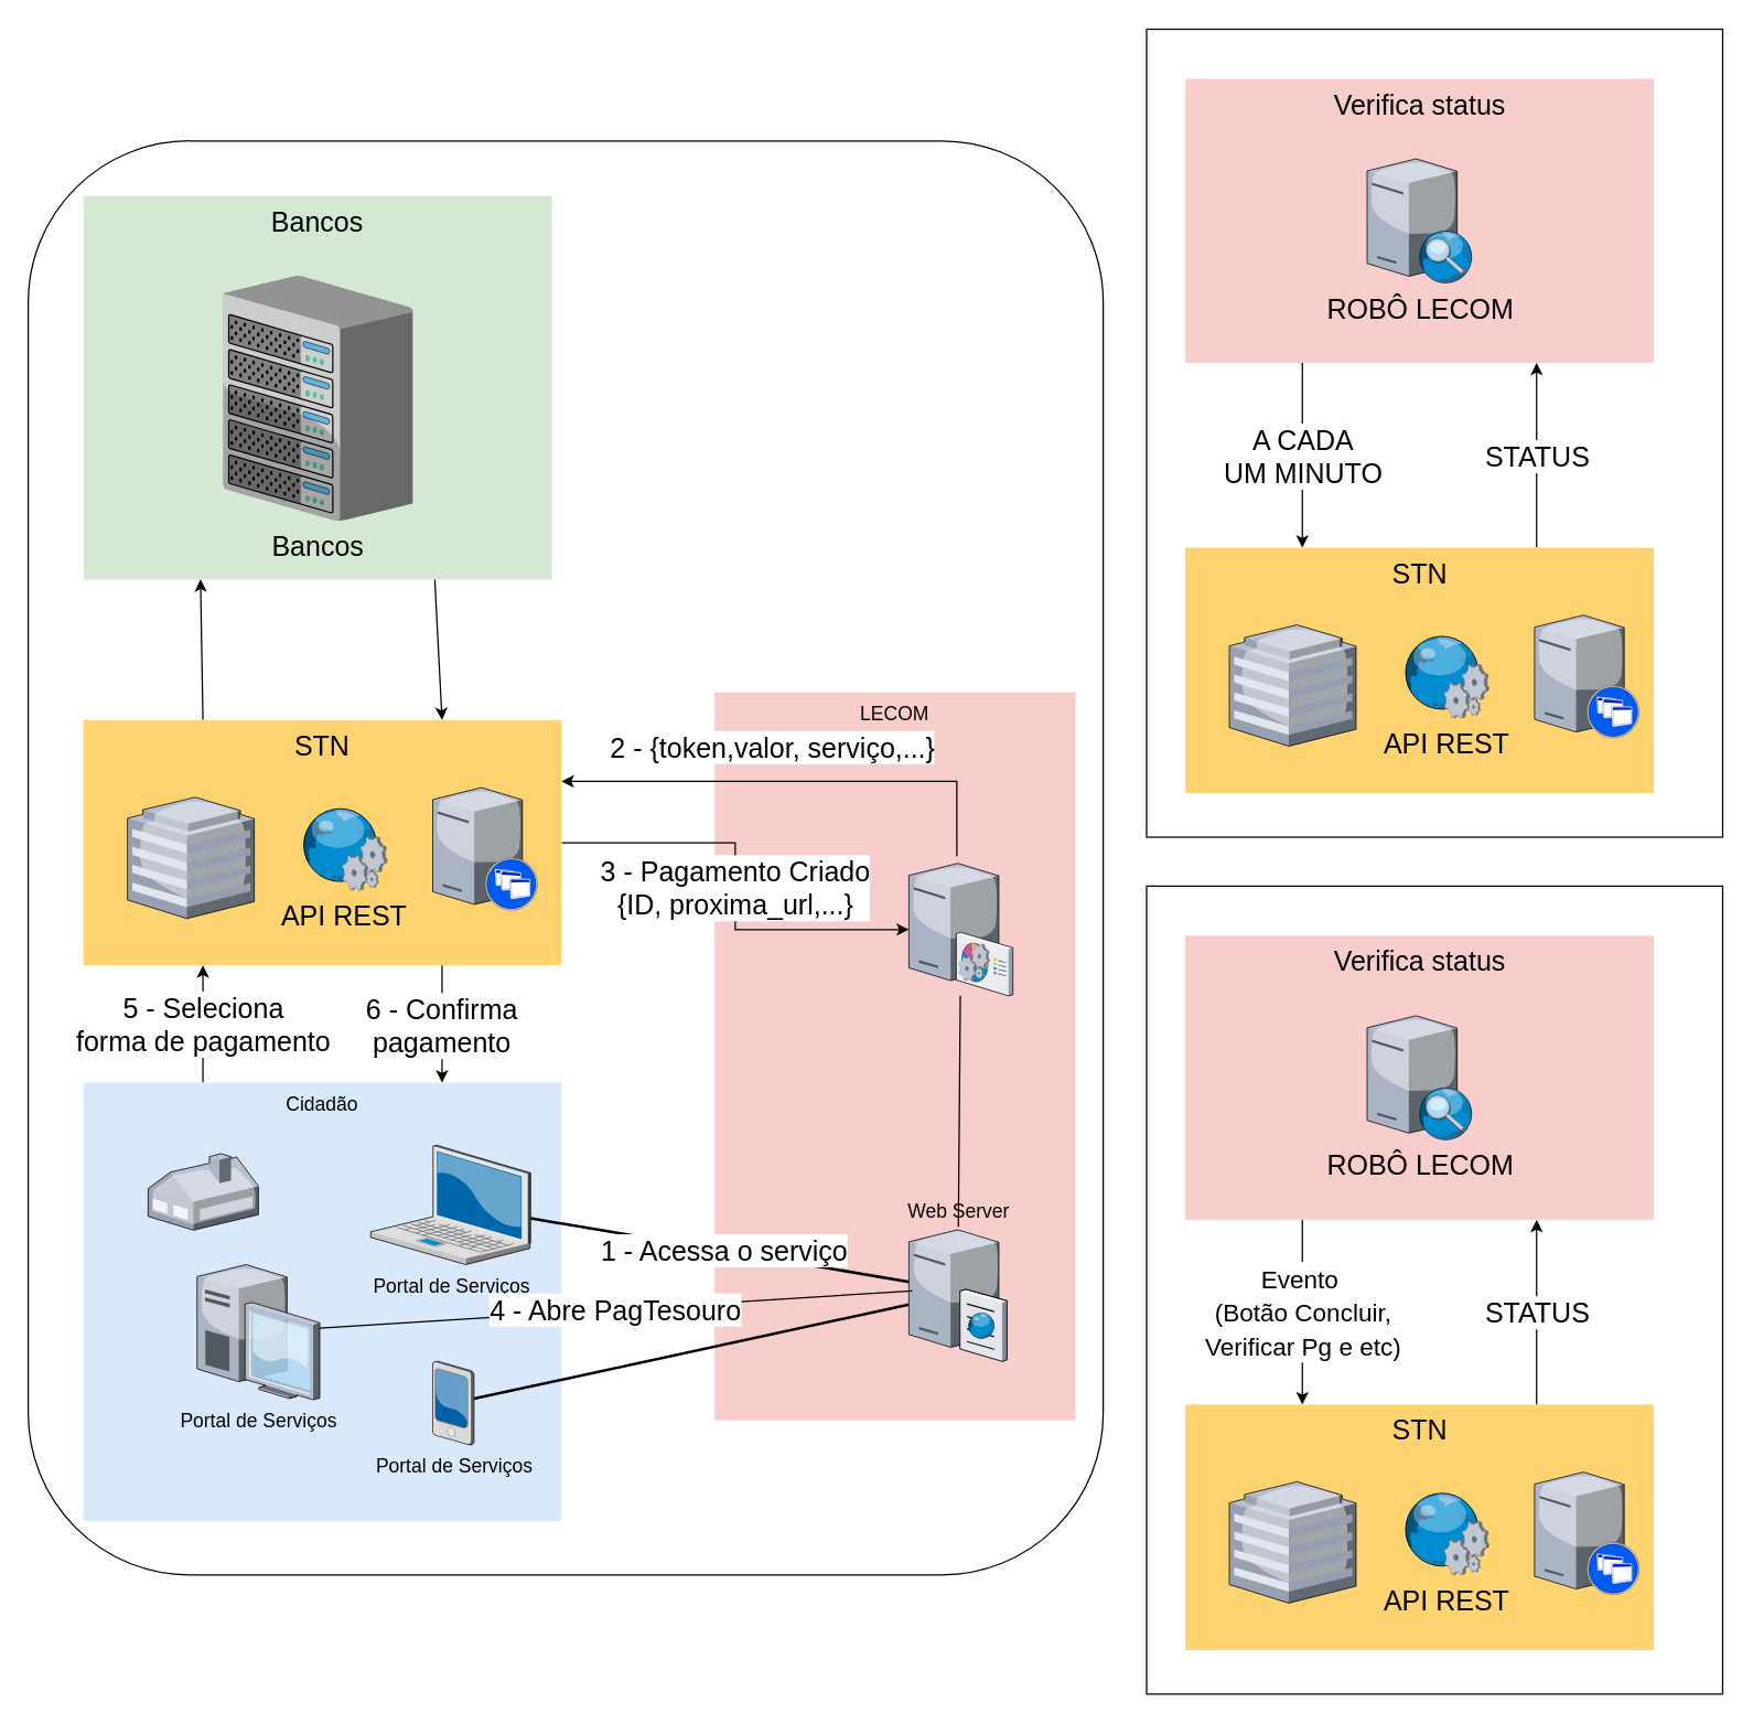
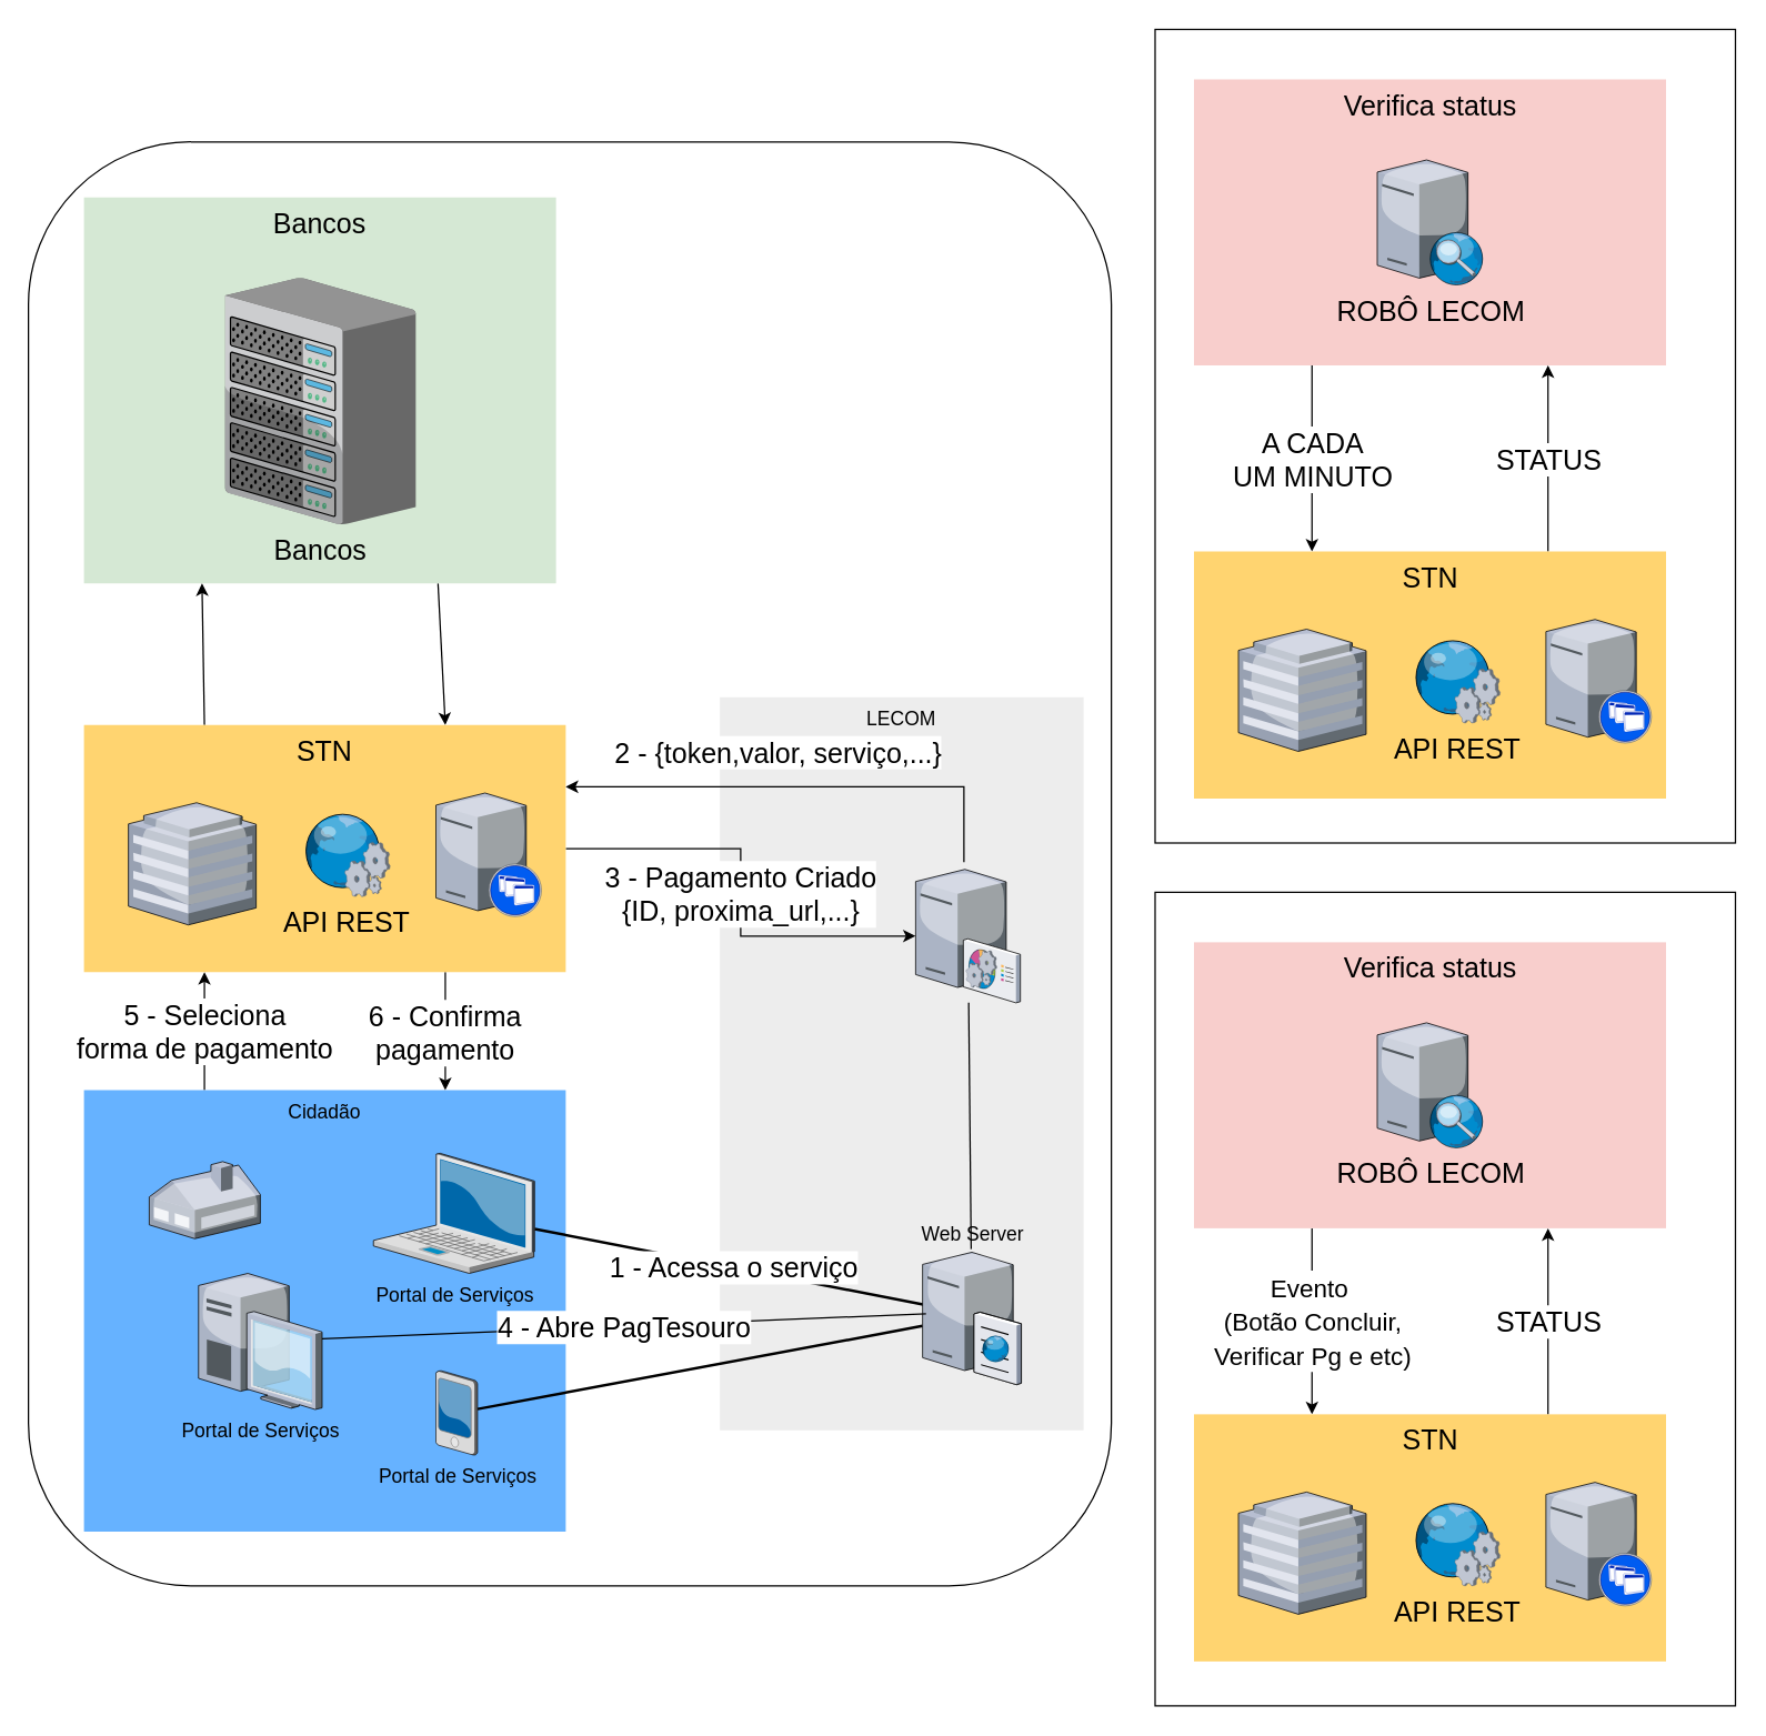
- <mxCell id="8" value="&lt;div&gt;LECOM&lt;/div&gt;&lt;div&gt;&lt;br&gt;&lt;/div&gt;" style="whiteSpace=wrap;html=1;fillColor=#f8cecc;fontSize=14;strokeColor=none;verticalAlign=top;" parent="1" vertex="1"><mxGeometry x="518" y="501.5" width="262" height="528" as="geometry" /></mxCell>
+ <mxCell id="8" value="&lt;div&gt;LECOM&lt;/div&gt;&lt;div&gt;&lt;br&gt;&lt;/div&gt;" style="whiteSpace=wrap;html=1;fillColor=#EDEDED;fontSize=14;strokeColor=none;verticalAlign=top;" parent="1" vertex="1"><mxGeometry x="518" y="501.5" width="262" height="528" as="geometry" /></mxCell>
- <mxCell id="24" value="Web Server" style="verticalLabelPosition=top;aspect=fixed;html=1;verticalAlign=bottom;strokeColor=none;shape=mxgraph.citrix.cache_server;fillColor=#66B2FF;gradientColor=#0066CC;fontSize=14;labelPosition=center;align=center;" parent="1" vertex="1"><mxGeometry x="659" y="889" width="71" height="97.5" as="geometry" /></mxCell>
+ <mxCell id="24" value="Web Server" style="verticalLabelPosition=top;aspect=fixed;html=1;verticalAlign=bottom;strokeColor=none;shape=mxgraph.citrix.cache_server;fillColor=#66B2FF;gradientColor=#0066CC;fontSize=14;labelPosition=center;align=center;" parent="1" vertex="1"><mxGeometry x="664" y="899" width="71" height="97.5" as="geometry" /></mxCell>
- <mxCell id="10" value="Cidadão" style="whiteSpace=wrap;html=1;fillColor=#dae8fc;fontSize=14;strokeColor=none;verticalAlign=top;" parent="1" vertex="1"><mxGeometry x="60" y="784.5" width="347" height="318" as="geometry" /></mxCell>
+ <mxCell id="10" value="Cidadão" style="whiteSpace=wrap;html=1;fillColor=#66b2ff;fontSize=14;strokeColor=none;verticalAlign=top;" parent="1" vertex="1"><mxGeometry x="60" y="784.5" width="347" height="318" as="geometry" /></mxCell>
